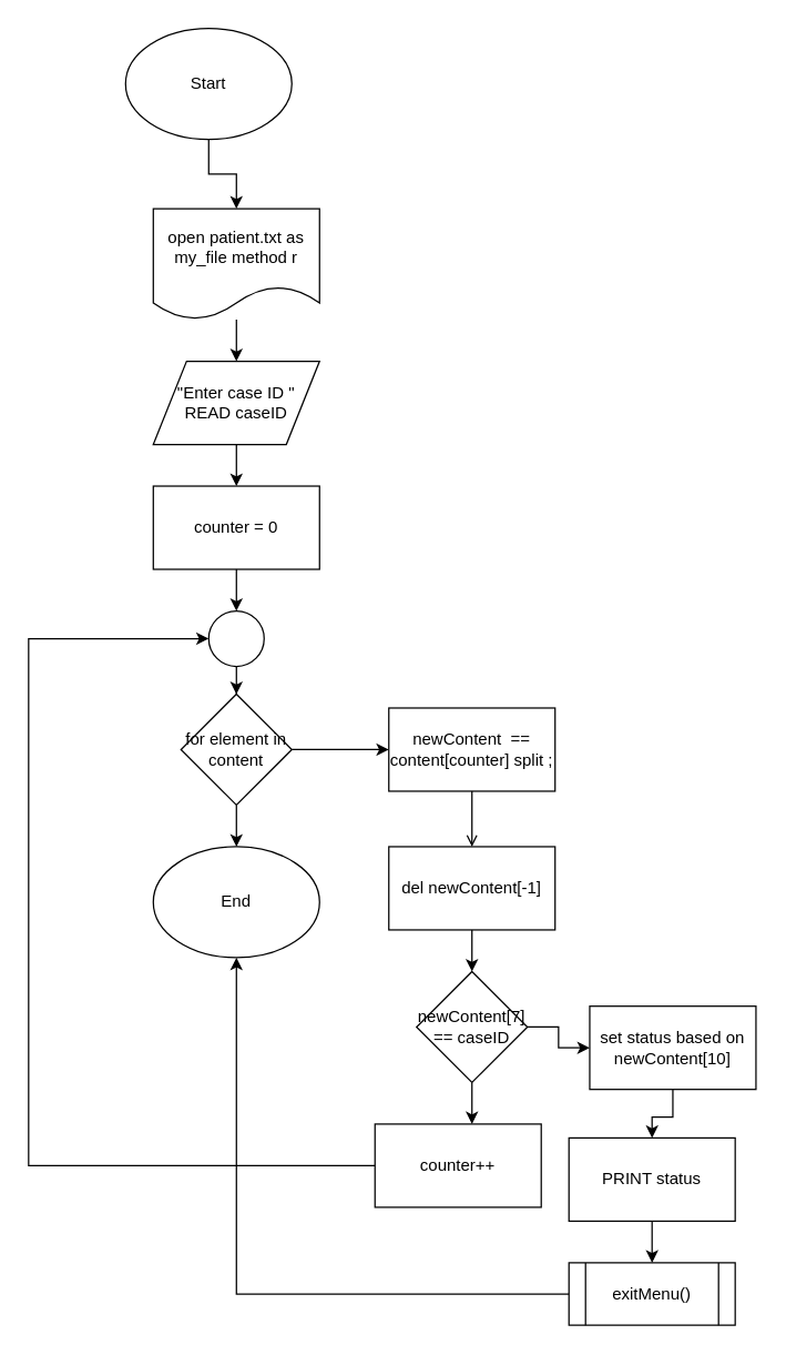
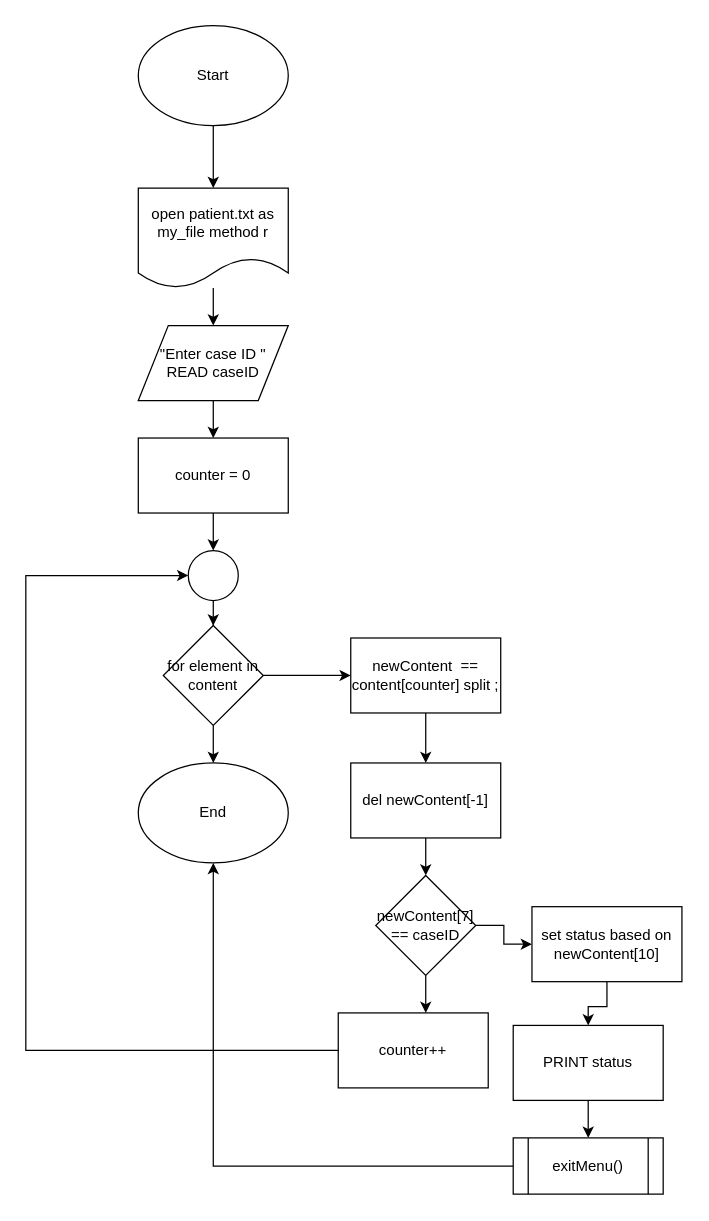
- <mxCell id="3" value="Start" style="ellipse;whiteSpace=wrap;html=1;" vertex="1" parent="1"><mxGeometry x="90" y="20" width="120" height="80" as="geometry" /></mxCell>
+ <mxCell id="3" value="Start" style="ellipse;whiteSpace=wrap;html=1;" vertex="1" parent="1"><mxGeometry x="110" y="20" width="120" height="80" as="geometry" /></mxCell>
- <mxCell id="15" value="" style="edgeStyle=orthogonalEdgeStyle;rounded=0;orthogonalLoop=1;jettySize=auto;html=1;endArrow=open;" edge="1" parent="1" source="16" target="18"><mxGeometry relative="1" as="geometry" /></mxCell>
+ <mxCell id="15" value="" style="edgeStyle=orthogonalEdgeStyle;rounded=0;orthogonalLoop=1;jettySize=auto;html=1;" edge="1" parent="1" source="16" target="18"><mxGeometry relative="1" as="geometry" /></mxCell>
